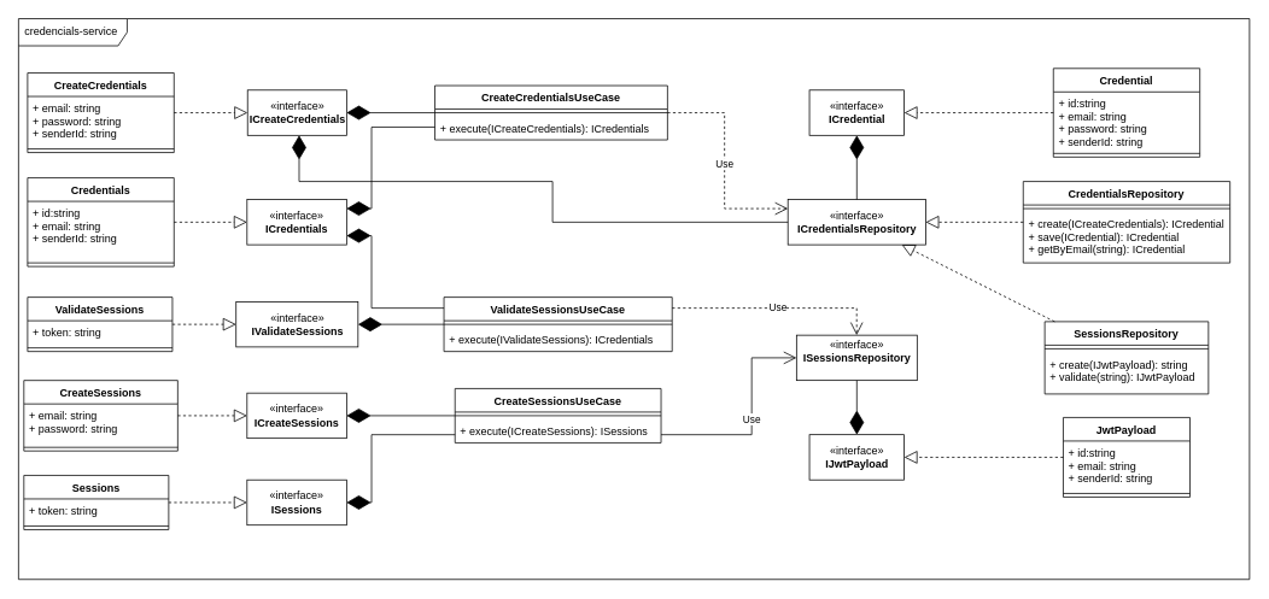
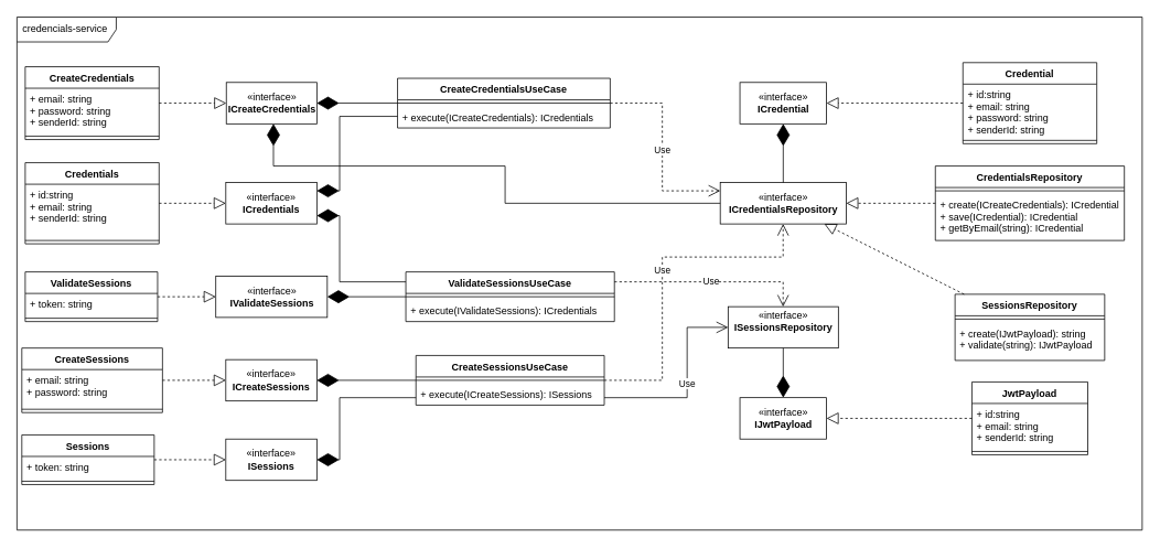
+ <mxCell id="68" value="Use" style="endArrow=open;endSize=12;dashed=1;html=1;rounded=0;edgeStyle=orthogonalEdgeStyle;" parent="1" source="45" target="18" edge="1"><mxGeometry width="160" relative="1" as="geometry"><mxPoint x="660" y="540" as="sourcePoint" /><mxPoint x="820" y="540" as="targetPoint" /><Array as="points"><mxPoint x="800" y="459" /><mxPoint x="800" y="310" /><mxPoint x="946" y="310" /></Array></mxGeometry></mxCell>
